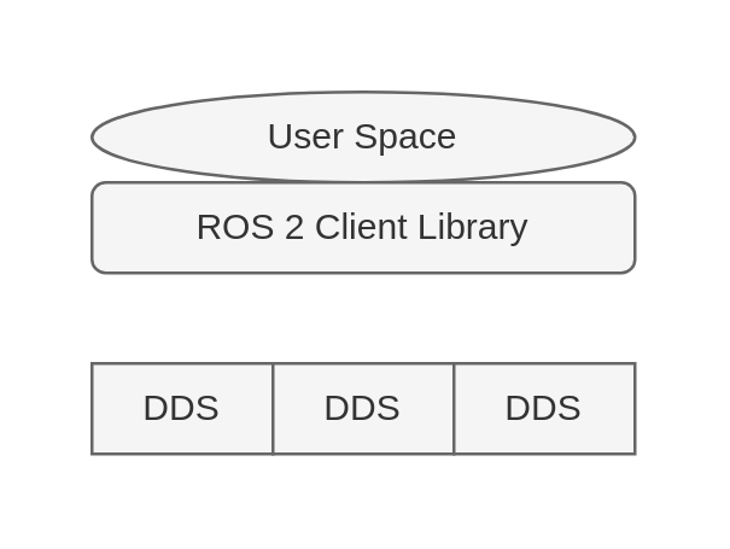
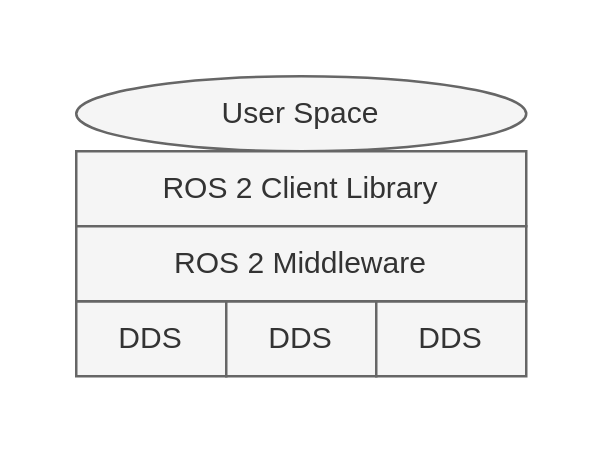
- <mxCell id="4" value="ROS 2 Client Library" style="whiteSpace=wrap;html=1;fillColor=#f5f5f5;strokeColor=#666666;fontColor=#333333;rounded=1;" parent="1" vertex="1"><mxGeometry x="30" y="60" width="180" height="30" as="geometry" /></mxCell>
+ <mxCell id="4" value="ROS 2 Client Library" style="rounded=0;whiteSpace=wrap;html=1;fillColor=#f5f5f5;strokeColor=#666666;fontColor=#333333;" parent="1" vertex="1"><mxGeometry x="30" y="60" width="180" height="30" as="geometry" /></mxCell>
+ <mxCell id="8" value="ROS 2 Middleware" style="rounded=0;whiteSpace=wrap;html=1;fillColor=#f5f5f5;strokeColor=#666666;fontColor=#333333;" parent="1" vertex="1"><mxGeometry x="30" width="180" height="30" as="geometry" y="90" /></mxCell>
